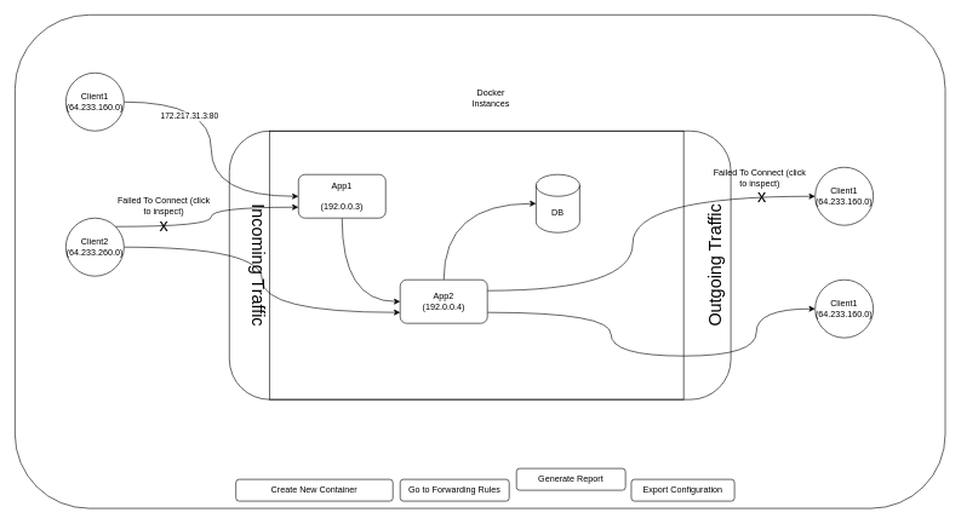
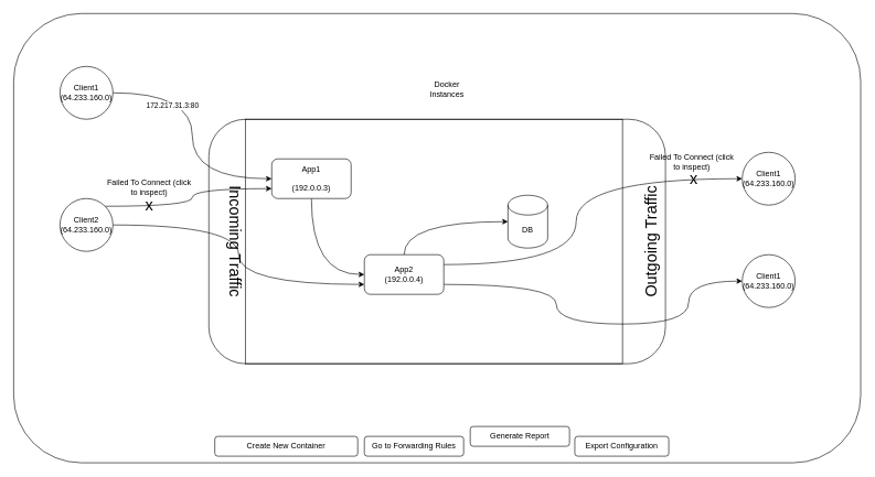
- <mxCell id="17" value="DB" style="shape=cylinder3;whiteSpace=wrap;html=1;boundedLbl=1;backgroundOutline=1;size=15;" vertex="1" parent="1"><mxGeometry x="737" y="240" width="60" height="80" as="geometry" /></mxCell>
+ <mxCell id="17" value="DB" style="shape=cylinder3;whiteSpace=wrap;html=1;boundedLbl=1;backgroundOutline=1;size=15;" vertex="1" parent="1"><mxGeometry x="767" y="295" width="60" height="80" as="geometry" /></mxCell>
- <mxCell id="20" value="Client2&lt;br&gt;(64.233.260.0)" style="ellipse;whiteSpace=wrap;html=1;aspect=fixed;" vertex="1" parent="1"><mxGeometry x="90" y="300" width="80" height="80" as="geometry" /></mxCell>
+ <mxCell id="20" value="Client2&lt;br&gt;(64.233.160.0)" style="ellipse;whiteSpace=wrap;html=1;aspect=fixed;" vertex="1" parent="1"><mxGeometry x="90" y="300" width="80" height="80" as="geometry" /></mxCell>
